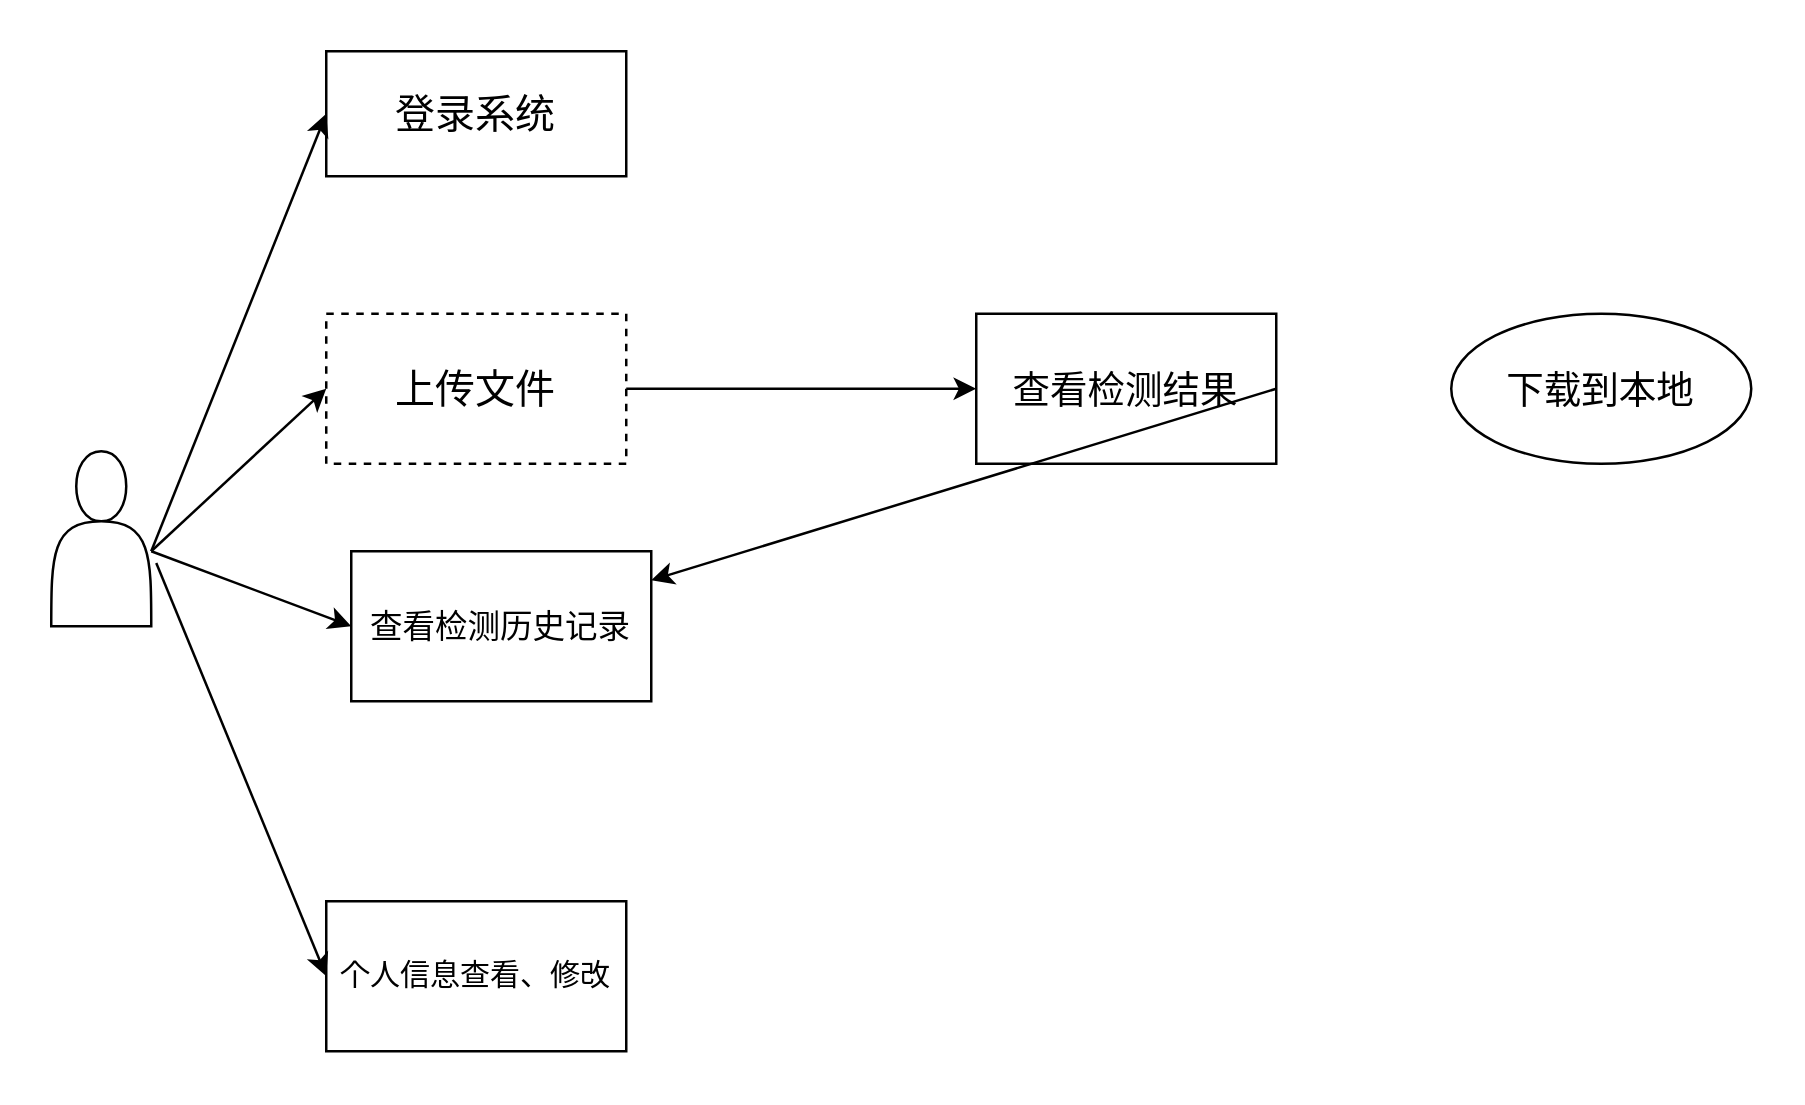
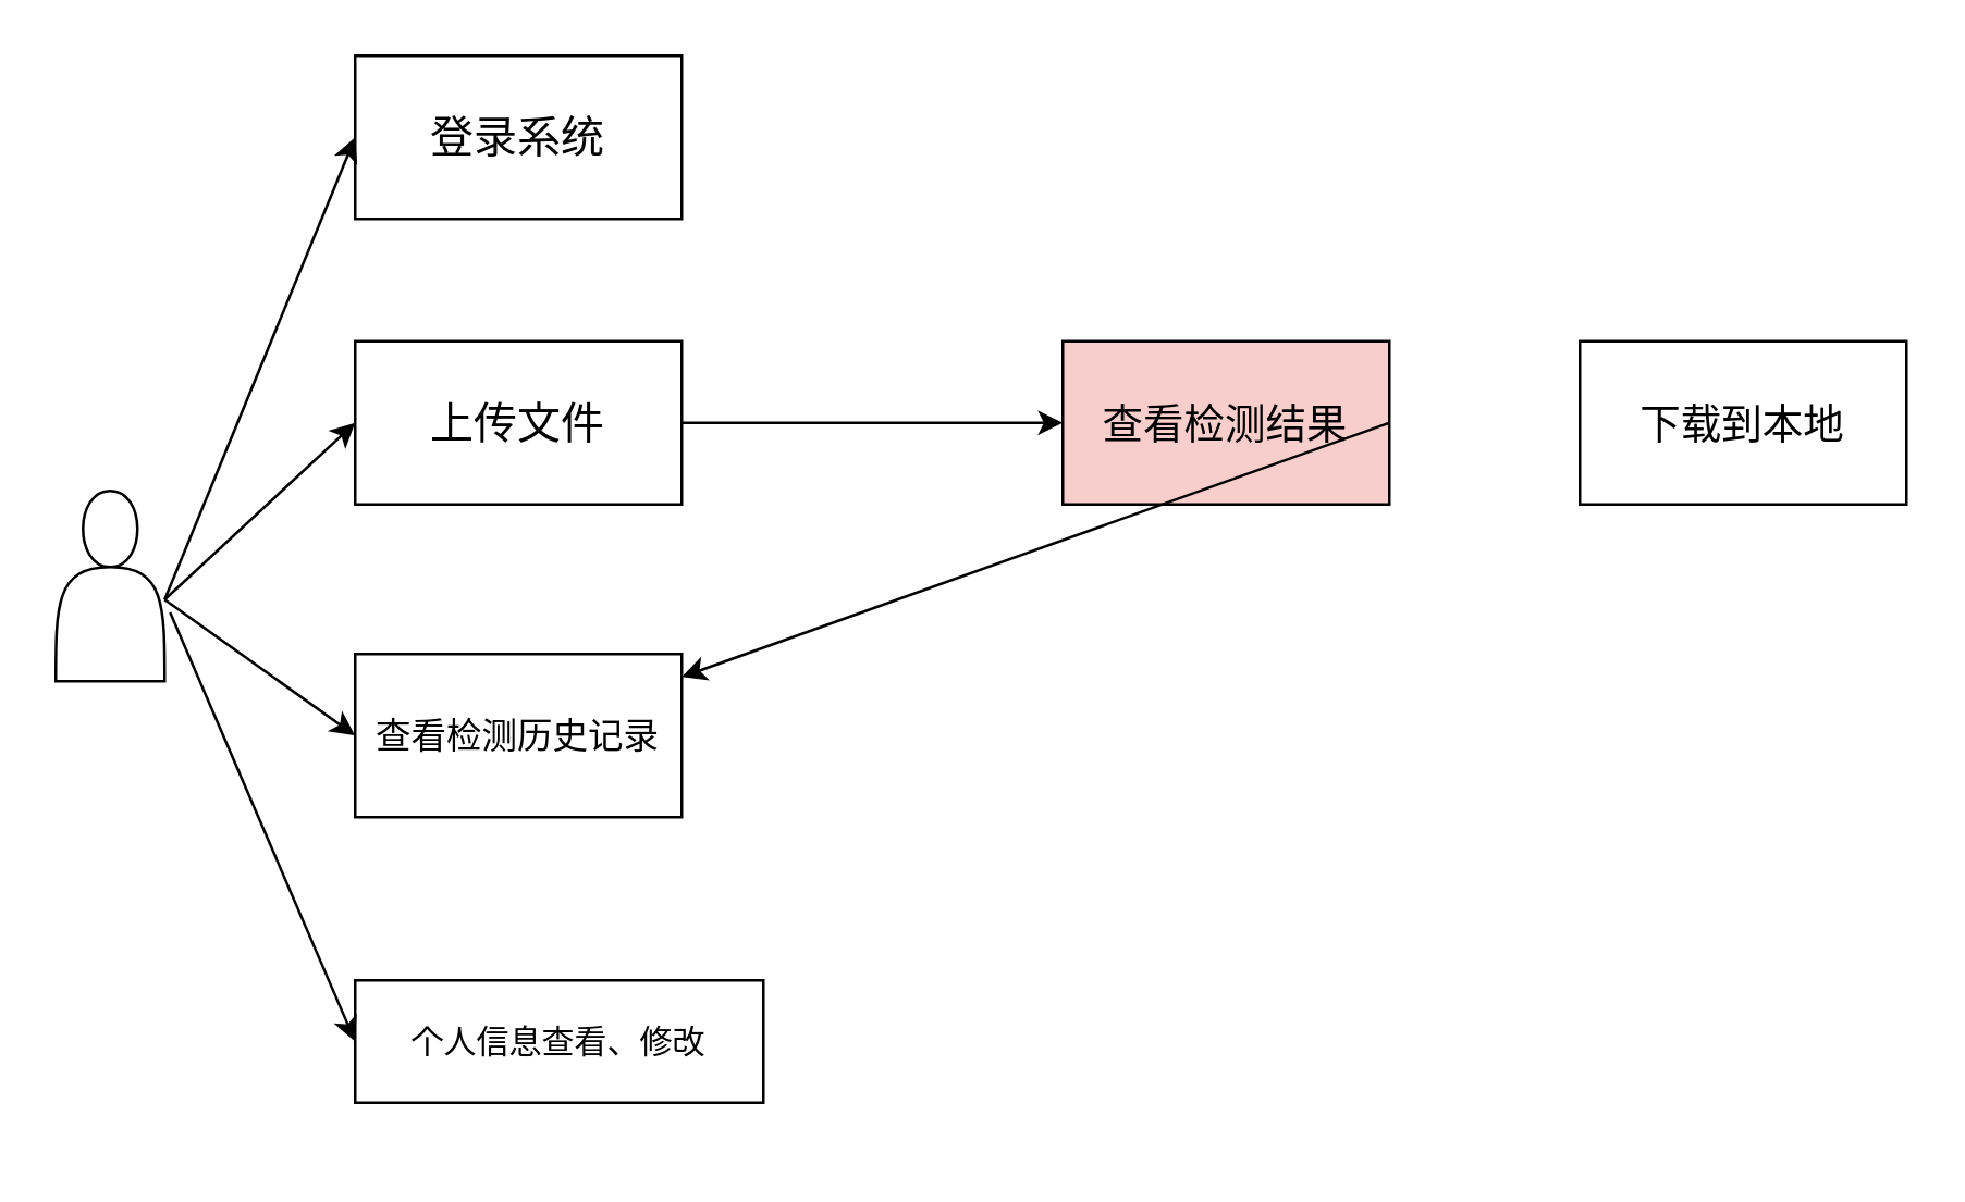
- <mxCell id="3" value="登录系统" style="rounded=0;whiteSpace=wrap;html=1;fontSize=16;" parent="1" vertex="1"><mxGeometry x="130" y="20" width="120" height="50" as="geometry" /></mxCell>
+ <mxCell id="3" value="登录系统" style="rounded=0;whiteSpace=wrap;html=1;fontSize=16;" parent="1" vertex="1"><mxGeometry x="130" y="20" width="120" height="60" as="geometry" /></mxCell>
- <mxCell id="4" value="上传文件" style="rounded=0;whiteSpace=wrap;html=1;fontSize=16;dashed=1;" parent="1" vertex="1"><mxGeometry x="130" y="125" width="120" height="60" as="geometry" /></mxCell>
+ <mxCell id="4" value="上传文件" style="rounded=0;whiteSpace=wrap;html=1;fontSize=16;" parent="1" vertex="1"><mxGeometry x="130" y="125" width="120" height="60" as="geometry" /></mxCell>
- <mxCell id="8" value="查看检测结果" style="rounded=0;whiteSpace=wrap;html=1;fontSize=15;" parent="1" vertex="1"><mxGeometry x="390" y="125" width="120" height="60" as="geometry" /></mxCell>
+ <mxCell id="8" value="查看检测结果" style="rounded=0;whiteSpace=wrap;html=1;fontSize=15;fillColor=#f8cecc;" parent="1" vertex="1"><mxGeometry x="390" y="125" width="120" height="60" as="geometry" /></mxCell>
- <mxCell id="9" value="下载到本地" style="ellipse;whiteSpace=wrap;html=1;fontSize=15;" parent="1" vertex="1"><mxGeometry x="580" y="125" width="120" height="60" as="geometry" /></mxCell>
+ <mxCell id="9" value="下载到本地" style="rounded=0;whiteSpace=wrap;html=1;fontSize=15;" parent="1" vertex="1"><mxGeometry x="580" y="125" width="120" height="60" as="geometry" /></mxCell>
- <mxCell id="5" value="查看检测历史记录" style="rounded=0;whiteSpace=wrap;html=1;fontSize=13;" parent="1" vertex="1"><mxGeometry x="140" y="220" width="120" height="60" as="geometry" /></mxCell>
+ <mxCell id="5" value="查看检测历史记录" style="rounded=0;whiteSpace=wrap;html=1;fontSize=13;" parent="1" vertex="1"><mxGeometry x="130" y="240" width="120" height="60" as="geometry" /></mxCell>
- <mxCell id="6" value="个人信息查看、修改" style="rounded=0;whiteSpace=wrap;html=1;fontSize=12;" parent="1" vertex="1"><mxGeometry x="130" y="360" width="120" height="60" as="geometry" /></mxCell>
+ <mxCell id="6" value="个人信息查看、修改" style="rounded=0;whiteSpace=wrap;html=1;fontSize=12;" parent="1" vertex="1"><mxGeometry x="130" y="360" width="150" height="45" as="geometry" /></mxCell>
